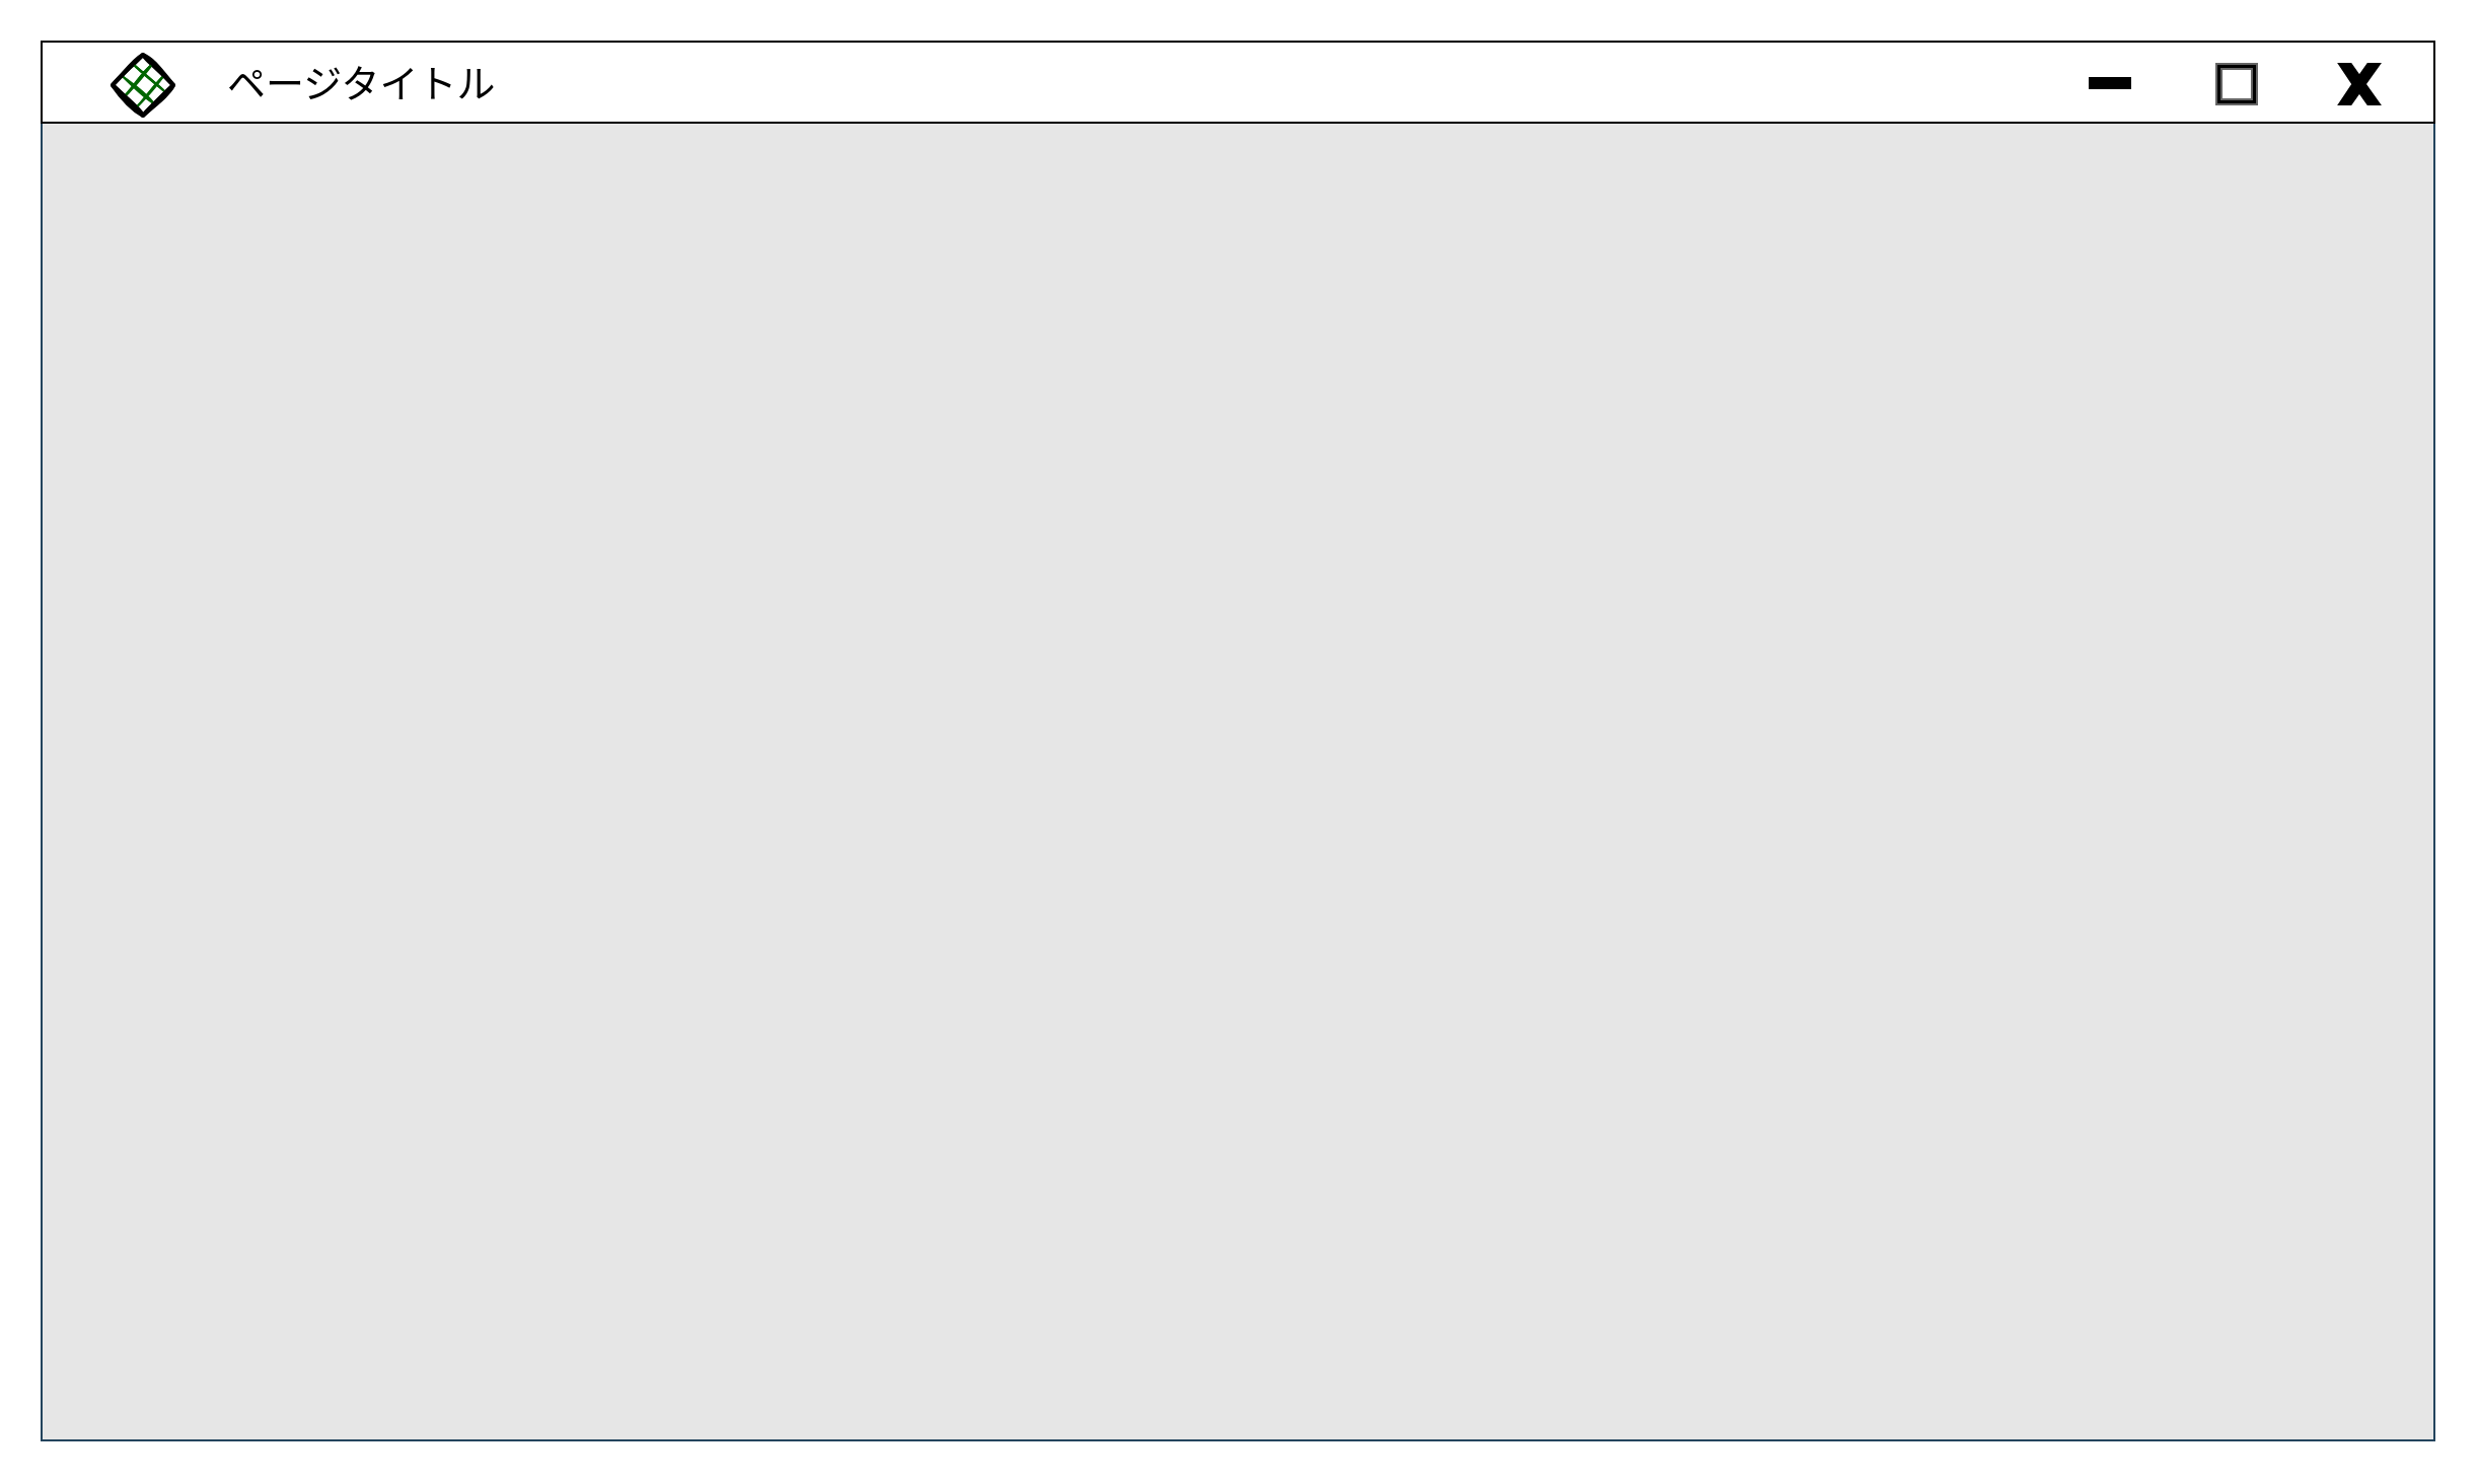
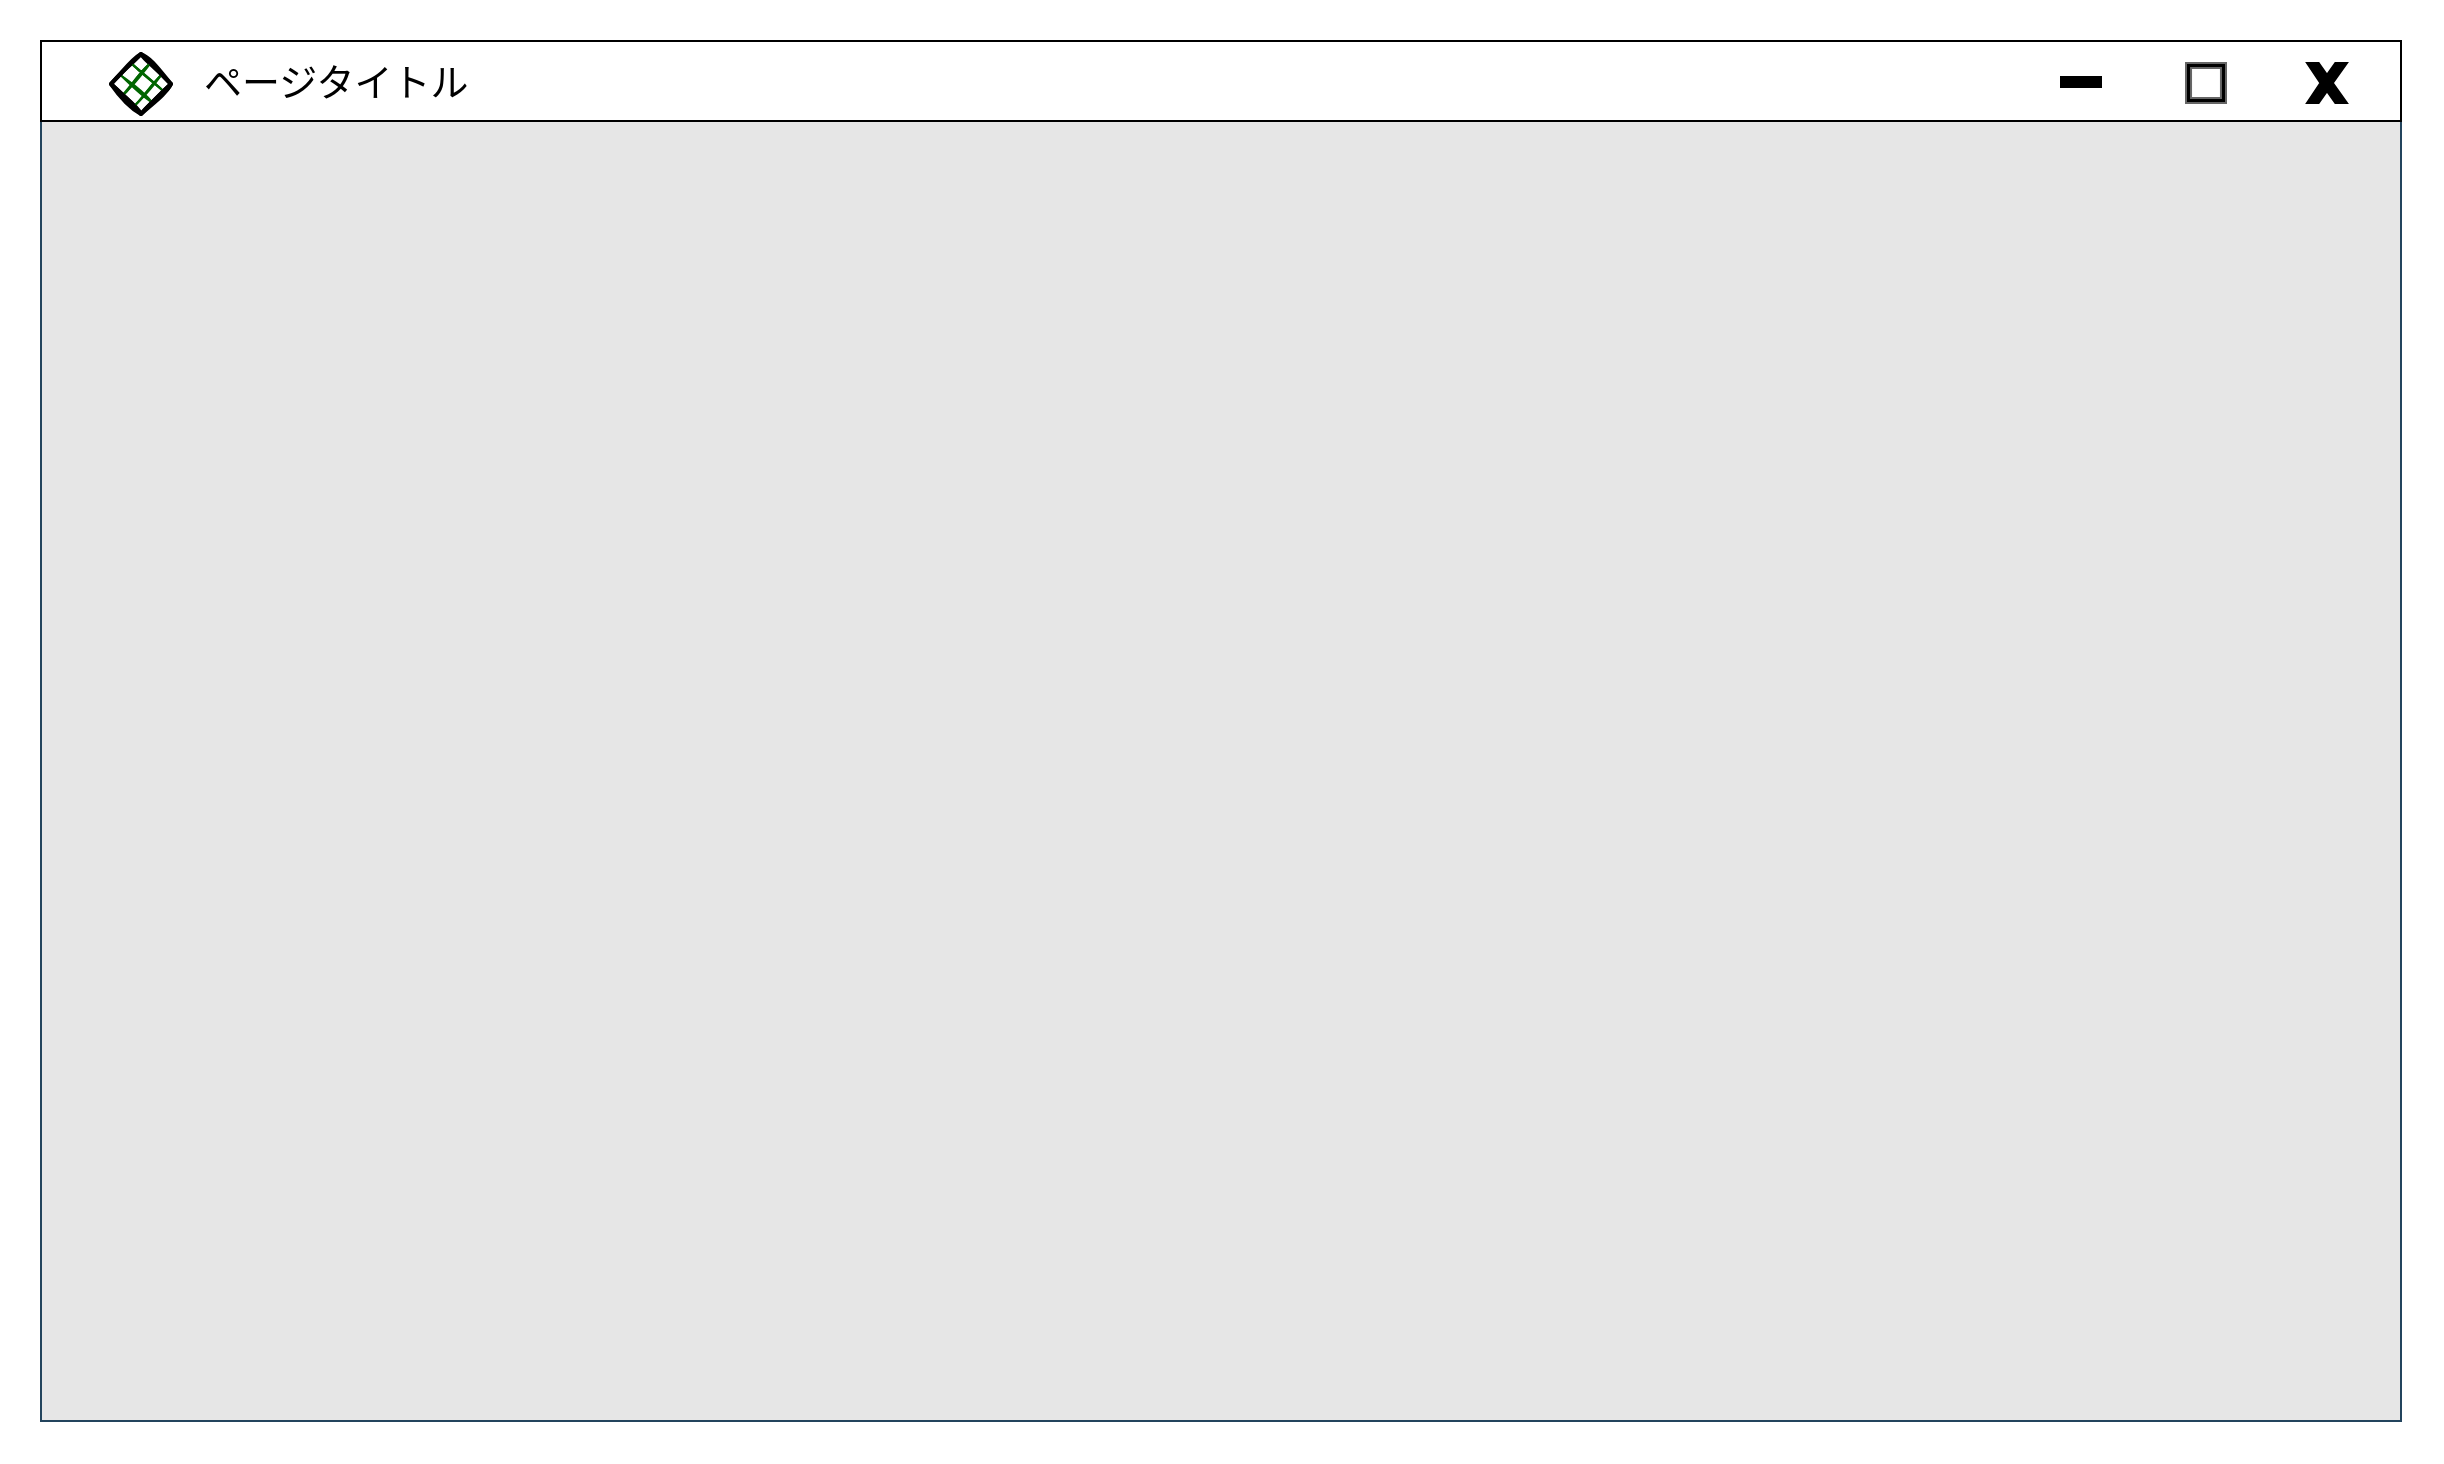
- <mxCell id="8" value="&lt;span style=&quot;font-size: 19px&quot;&gt;ページタイトル&lt;/span&gt;" style="text;html=1;strokeColor=none;fillColor=none;align=left;verticalAlign=middle;whiteSpace=wrap;rounded=0;fontSize=14;" parent="1" vertex="1"><mxGeometry x="110" y="26.5" width="250" height="30" as="geometry" /></mxCell>
+ <mxCell id="8" value="&lt;span style=&quot;font-size: 19px&quot;&gt;ページタイトル&lt;/span&gt;" style="text;html=1;strokeColor=none;fillColor=none;align=left;verticalAlign=middle;whiteSpace=wrap;rounded=0;fontSize=14;" parent="1" vertex="1"><mxGeometry x="100" y="26.5" width="250" height="30" as="geometry" /></mxCell>
